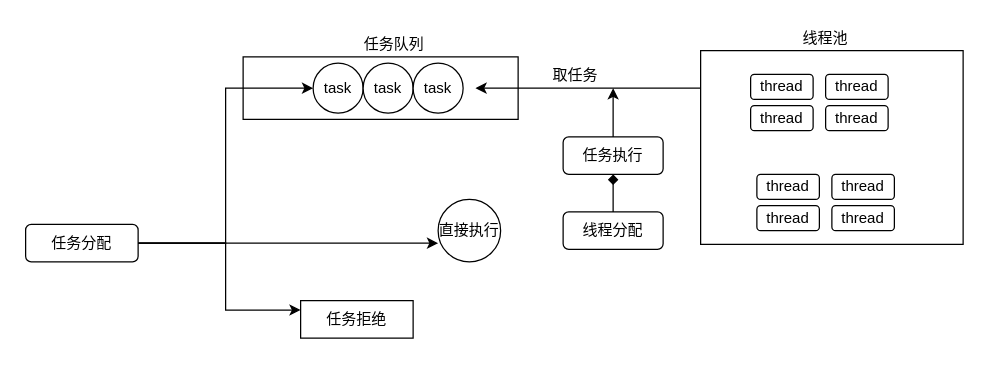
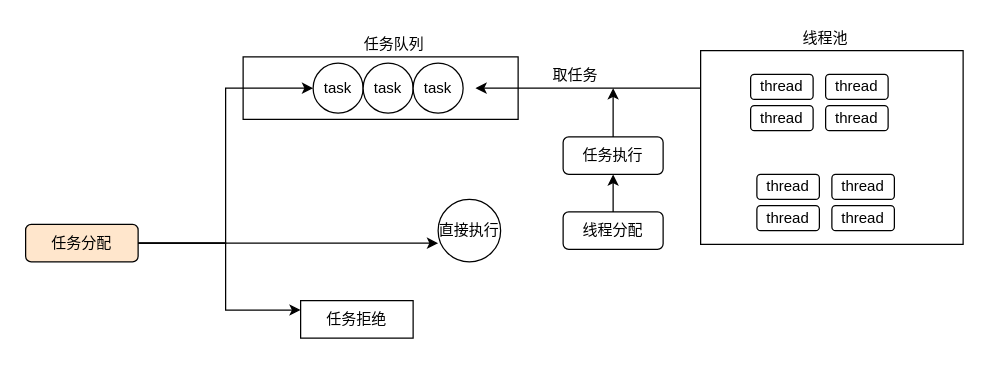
- <mxCell id="25" style="edgeStyle=orthogonalEdgeStyle;rounded=0;orthogonalLoop=1;jettySize=auto;html=1;endArrow=diamond;" edge="1" parent="1" source="26" target="28"><mxGeometry relative="1" as="geometry" /></mxCell>
+ <mxCell id="25" style="edgeStyle=orthogonalEdgeStyle;rounded=0;orthogonalLoop=1;jettySize=auto;html=1;" edge="1" parent="1" source="26" target="28"><mxGeometry relative="1" as="geometry" /></mxCell>
- <mxCell id="5" value="任务分配" style="rounded=1;whiteSpace=wrap;html=1;" vertex="1" parent="1"><mxGeometry x="20" y="179" width="90" height="30" as="geometry" /></mxCell>
+ <mxCell id="5" value="任务分配" style="rounded=1;whiteSpace=wrap;html=1;fillColor=#ffe6cc;" vertex="1" parent="1"><mxGeometry x="20" y="179" width="90" height="30" as="geometry" /></mxCell>
